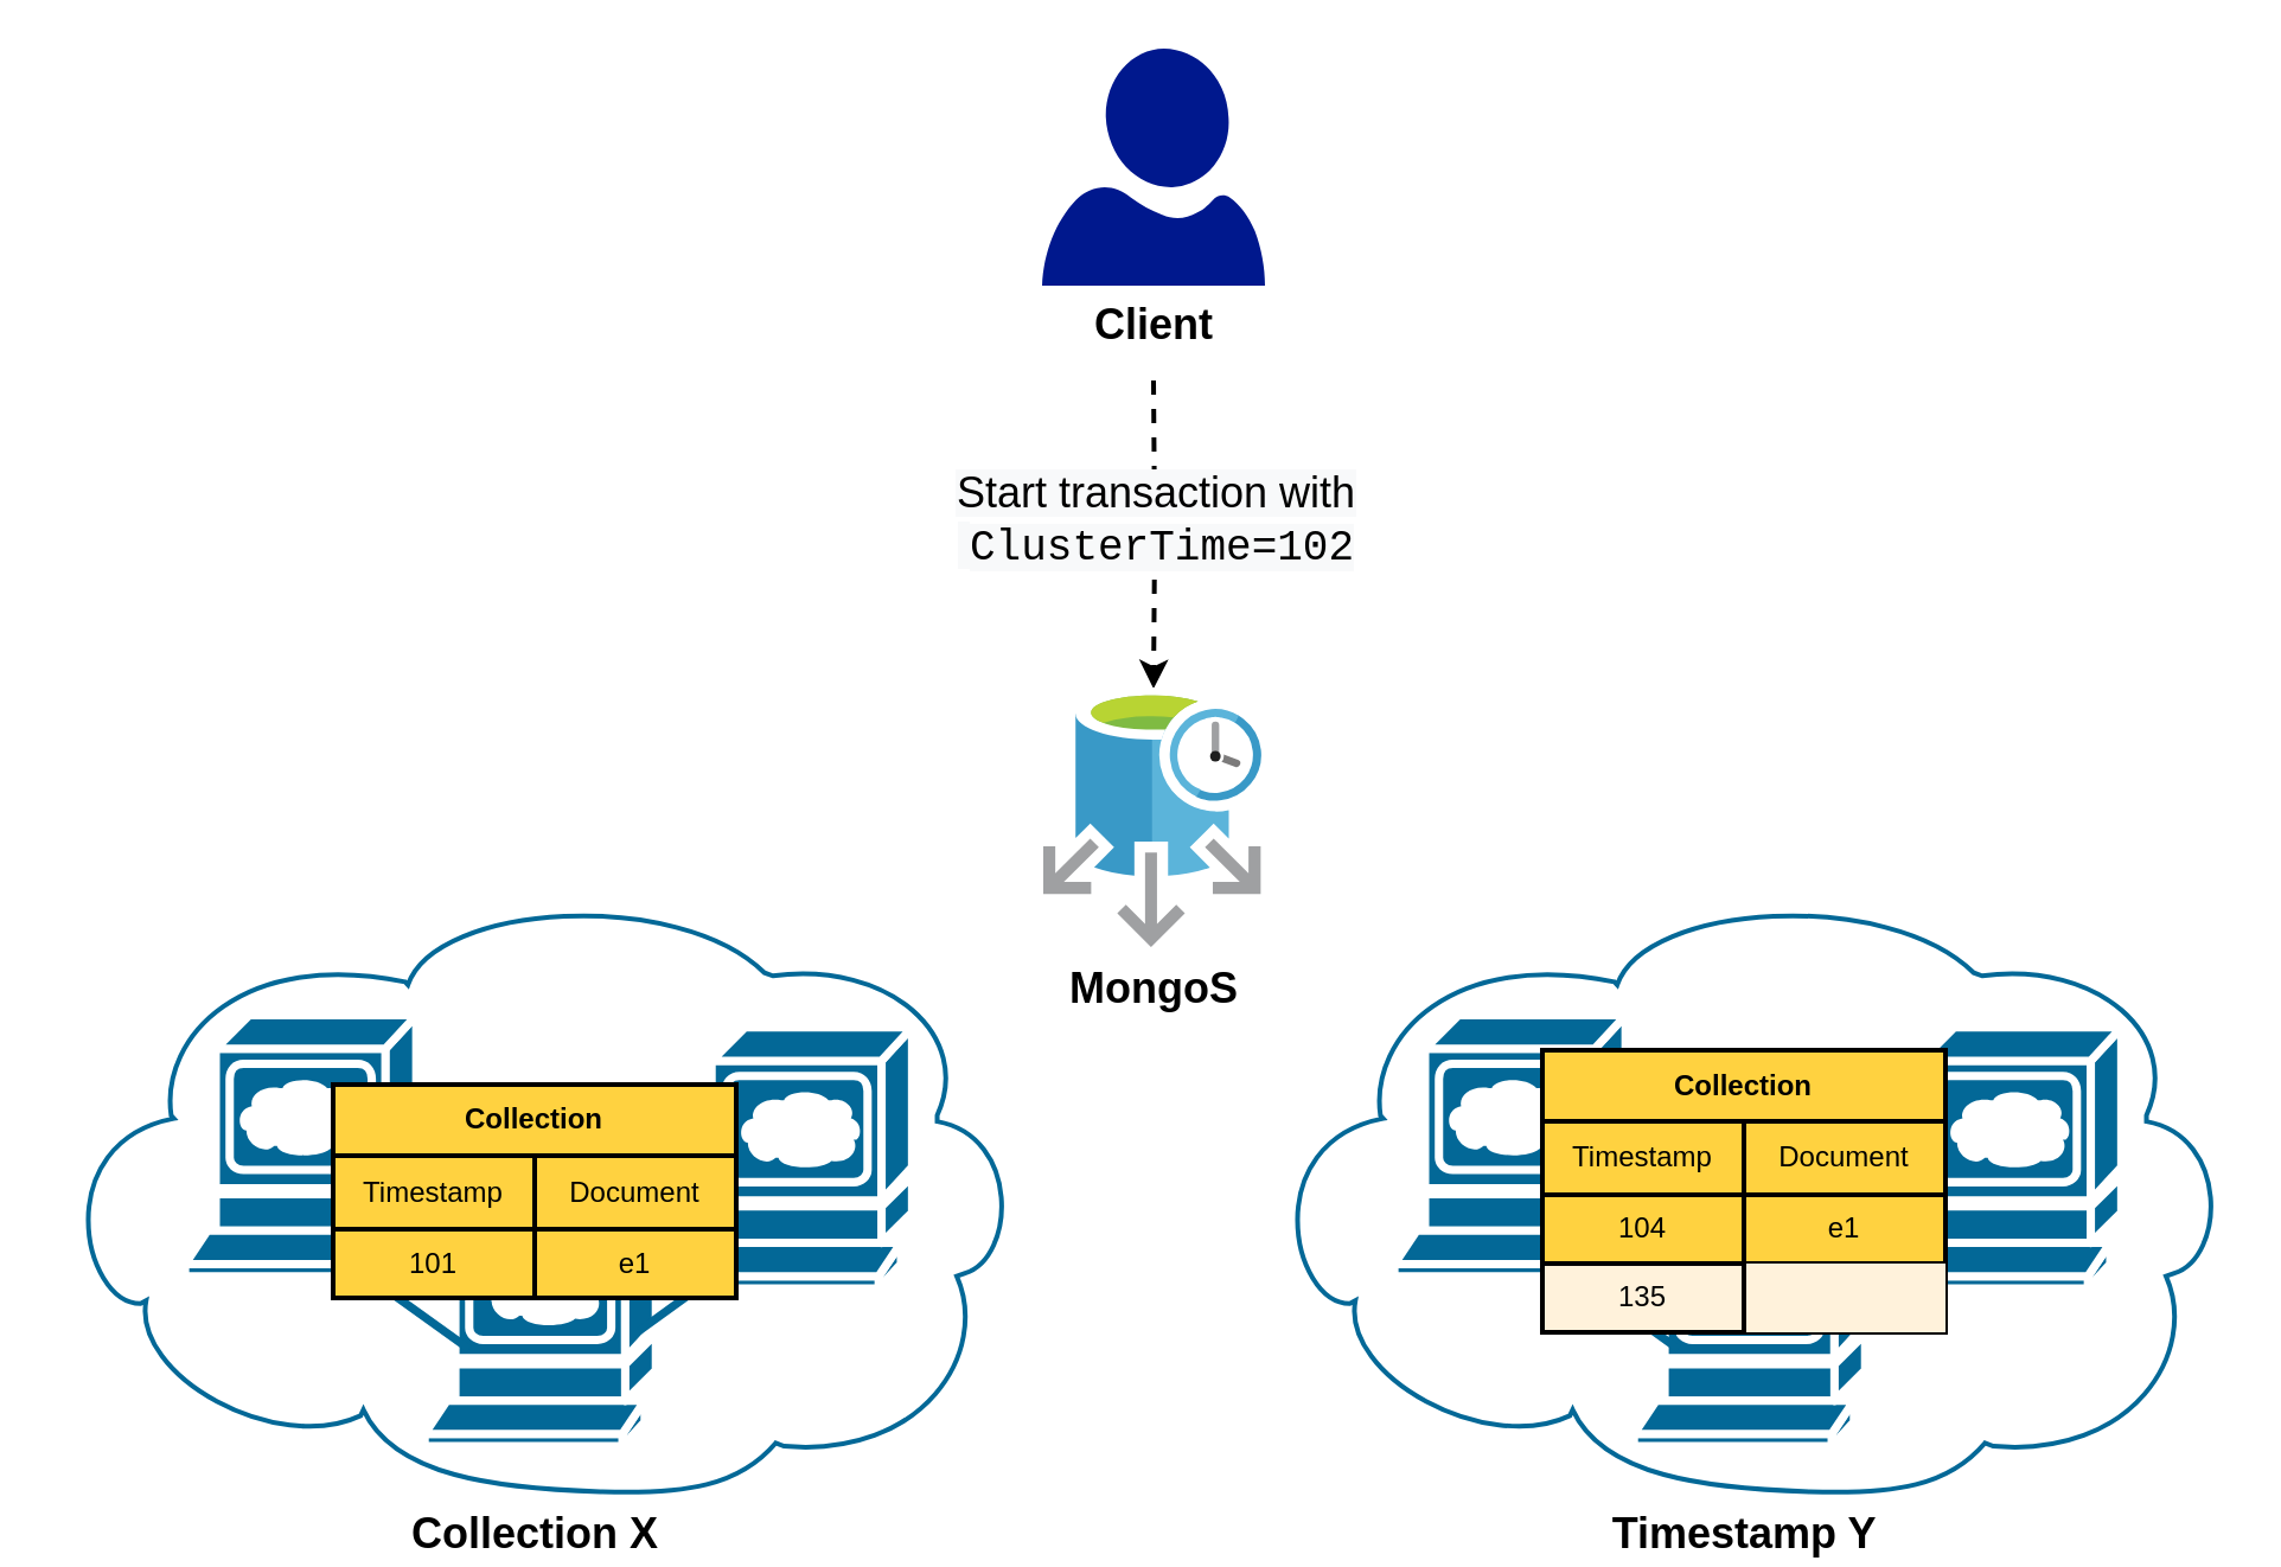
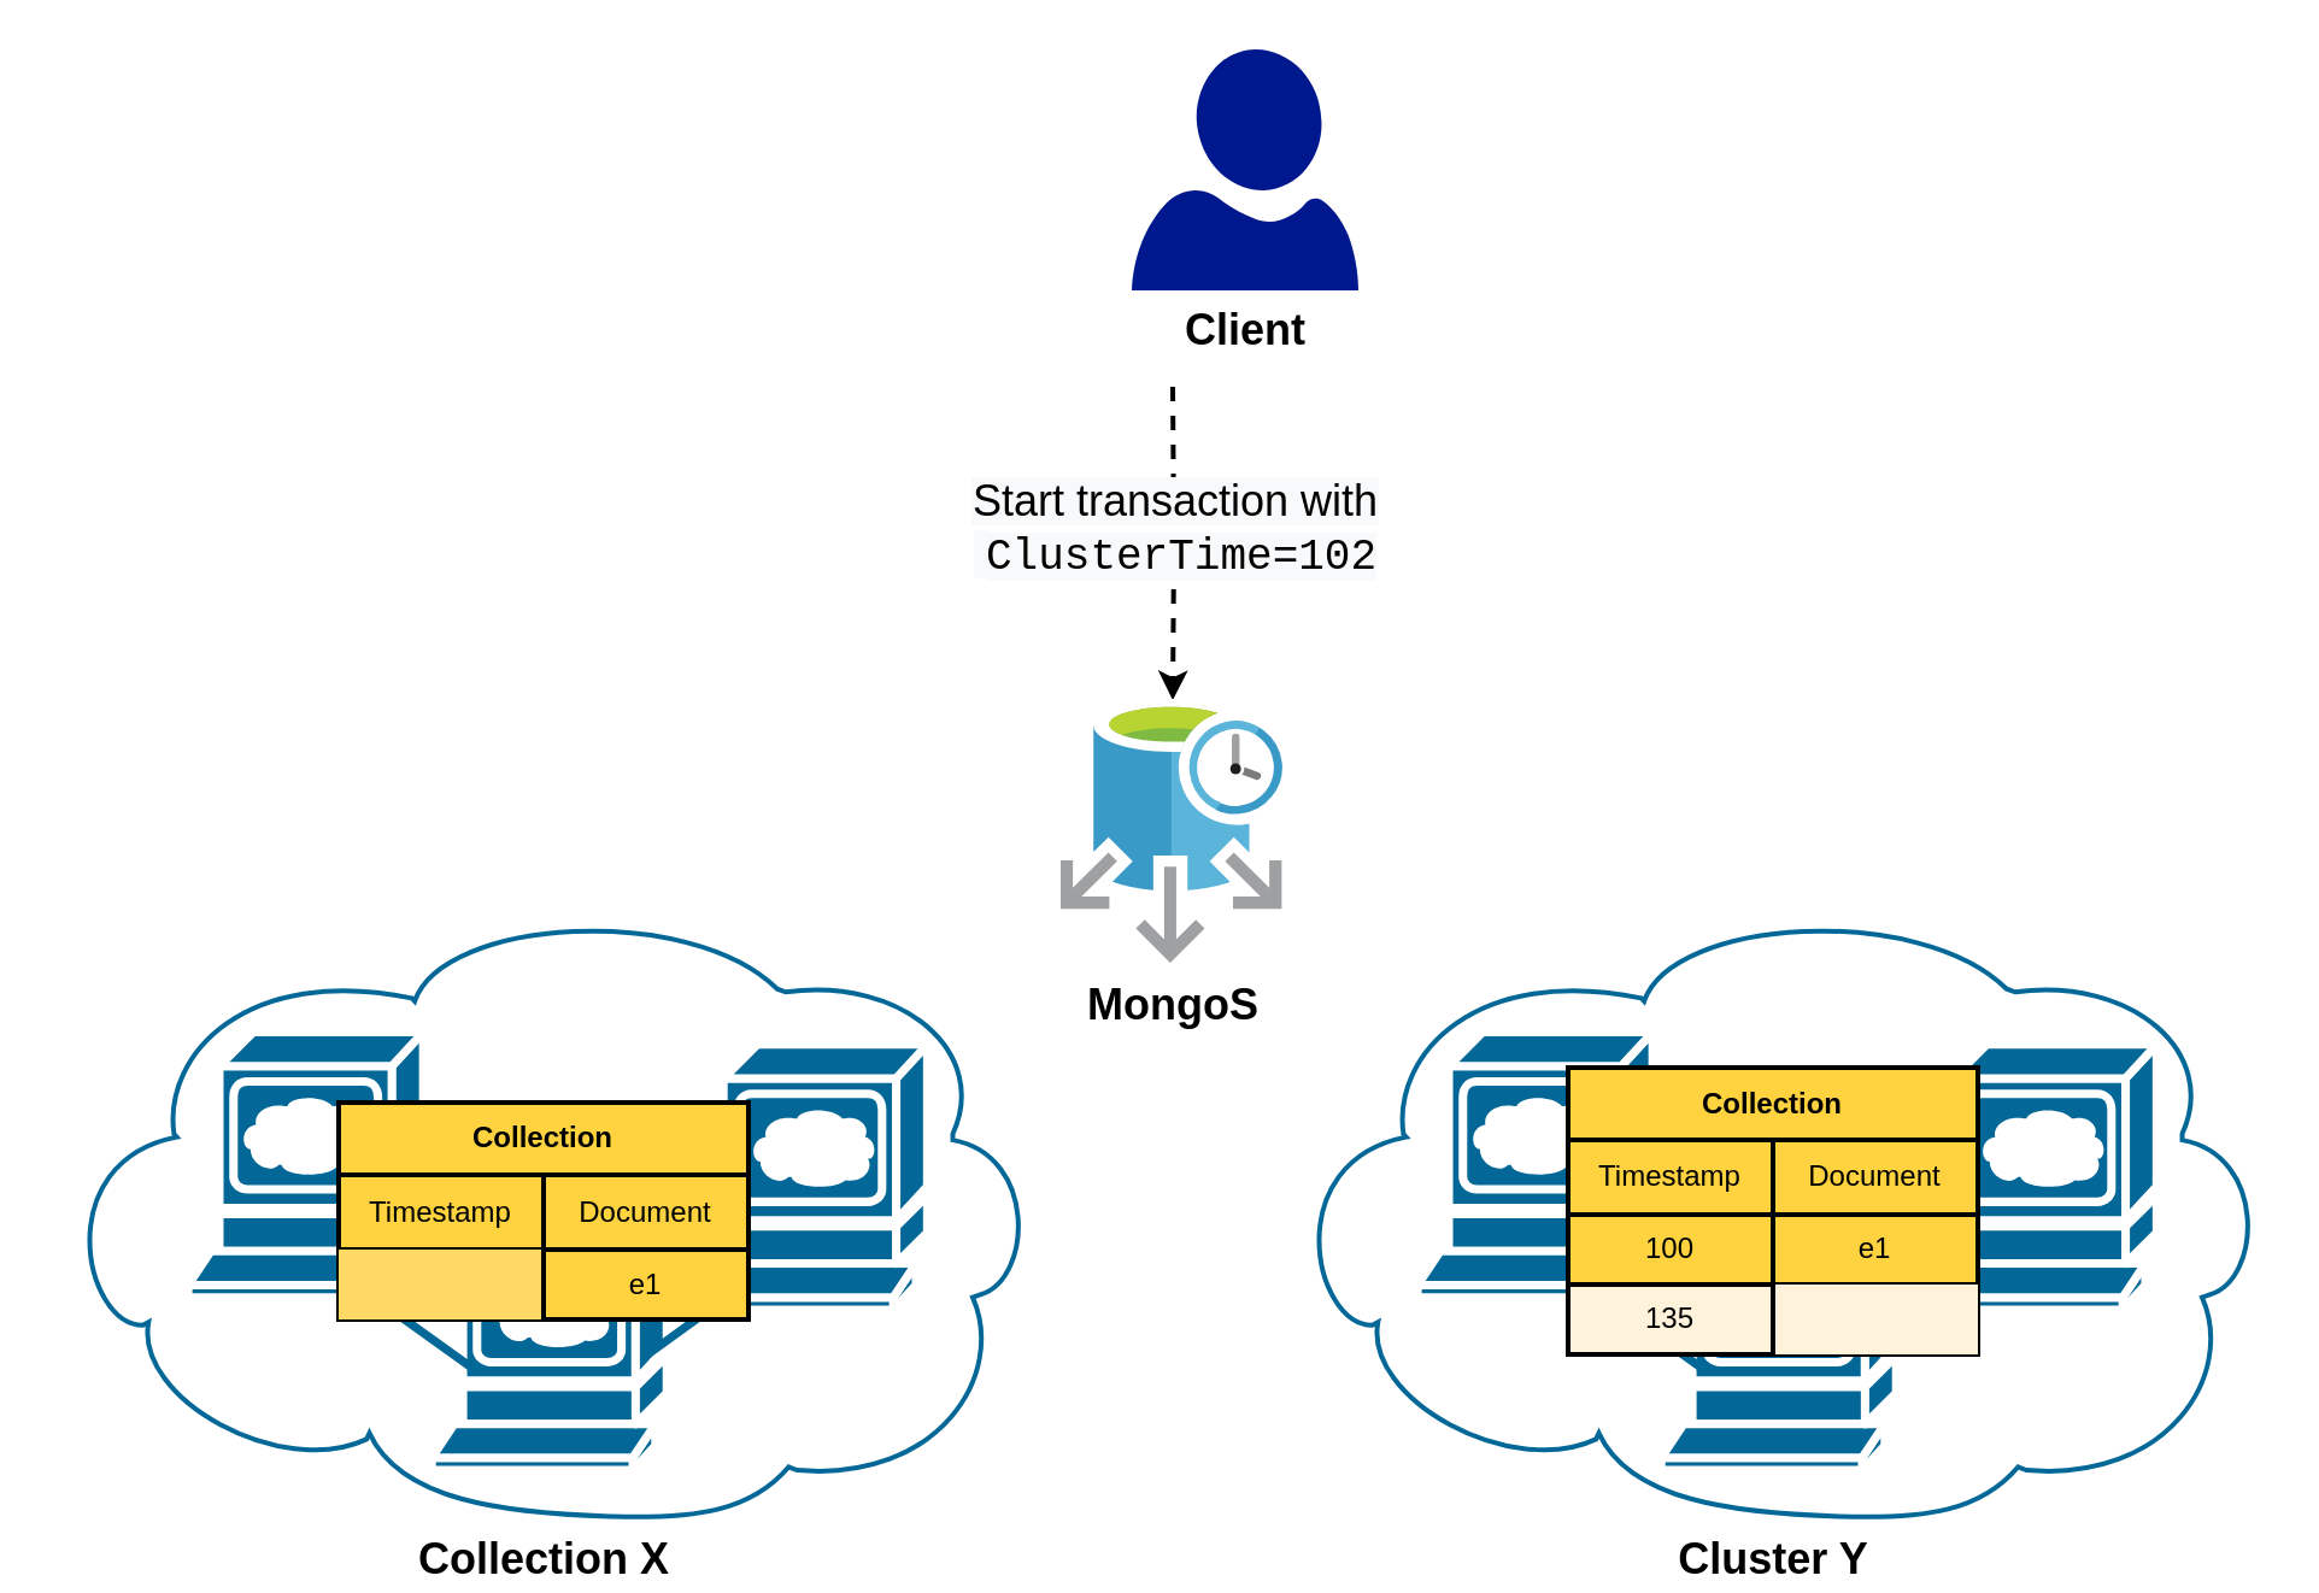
- <mxCell id="22" value="&lt;font style=&quot;font-size: 18px&quot;&gt;&lt;b&gt;Client&lt;/b&gt;&lt;/font&gt;" style="aspect=fixed;pointerEvents=1;shadow=0;dashed=0;html=1;strokeColor=none;labelPosition=center;verticalLabelPosition=bottom;verticalAlign=top;align=center;fillColor=#00188D;shape=mxgraph.azure.user" vertex="1" parent="1"><mxGeometry x="439" y="20" width="94" height="100" as="geometry" /></mxCell>
+ <mxCell id="22" value="&lt;font style=&quot;font-size: 18px&quot;&gt;&lt;b&gt;Client&lt;/b&gt;&lt;/font&gt;" style="aspect=fixed;pointerEvents=1;shadow=0;dashed=0;html=1;strokeColor=none;labelPosition=center;verticalLabelPosition=bottom;verticalAlign=top;align=center;fillColor=#00188D;shape=mxgraph.azure.user" vertex="1" parent="1"><mxGeometry x="469" y="20" width="94" height="100" as="geometry" /></mxCell>
- <mxCell id="16" value="104" style="shape=partialRectangle;html=1;whiteSpace=wrap;connectable=0;top=1;left=1;bottom=1;right=1;overflow=hidden;strokeWidth=2;perimeterSpacing=0;fillColor=#FFD240;" vertex="1" parent="15"><mxGeometry width="85" height="29" as="geometry" /></mxCell>
+ <mxCell id="16" value="100" style="shape=partialRectangle;html=1;whiteSpace=wrap;connectable=0;top=1;left=1;bottom=1;right=1;overflow=hidden;strokeWidth=2;perimeterSpacing=0;fillColor=#FFD240;" vertex="1" parent="15"><mxGeometry width="85" height="29" as="geometry" /></mxCell>
- <mxCell id="8" value="101" style="shape=partialRectangle;html=1;whiteSpace=wrap;connectable=0;top=1;left=1;bottom=1;right=1;overflow=hidden;strokeWidth=2;perimeterSpacing=0;fillColor=#FFD240;" vertex="1" parent="7"><mxGeometry width="85" height="29" as="geometry" /></mxCell>
- <mxCell id="10" value="&lt;font style=&quot;font-size: 18px&quot;&gt;&lt;b&gt;Timestamp Y&lt;/b&gt;&lt;/font&gt;" style="shape=mxgraph.cisco.storage.web_cluster;html=1;pointerEvents=1;dashed=0;fillColor=#036897;strokeColor=#ffffff;strokeWidth=2;verticalLabelPosition=bottom;verticalAlign=top;align=center;outlineConnect=0;" vertex="1" parent="1"><mxGeometry x="530" y="374" width="410" height="256" as="geometry" /></mxCell>
+ <mxCell id="10" value="&lt;font style=&quot;font-size: 18px&quot;&gt;&lt;b&gt;Cluster Y&lt;/b&gt;&lt;/font&gt;" style="shape=mxgraph.cisco.storage.web_cluster;html=1;pointerEvents=1;dashed=0;fillColor=#036897;strokeColor=#ffffff;strokeWidth=2;verticalLabelPosition=bottom;verticalAlign=top;align=center;outlineConnect=0;" vertex="1" parent="1"><mxGeometry x="530" y="374" width="410" height="256" as="geometry" /></mxCell>
